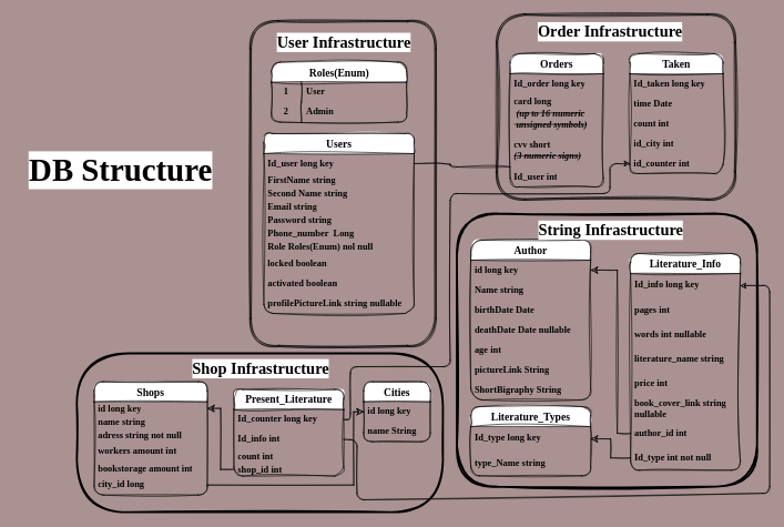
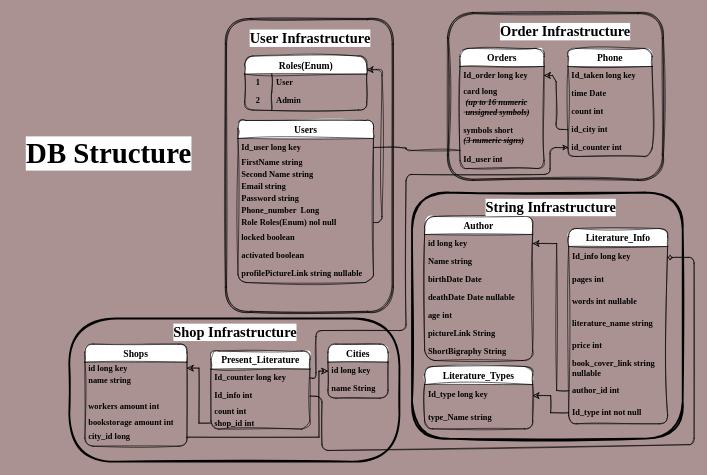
- <mxCell id="40" value="Order Infrastructure" style="text;strokeColor=none;fillColor=none;fontSize=24;fontStyle=1;verticalAlign=middle;align=center;fontFamily=Architects Daughter;fontSource=https%3A%2F%2Ffonts.googleapis.com%2Fcss%3Ffamily%3DArchitects%2BDaughter;fontColor=#000000;rounded=1;sketch=1;curveFitting=1;jiggle=2;html=1;labelBackgroundColor=#FFFFFF;" parent="26" vertex="1"><mxGeometry x="50" y="7" width="241.05" height="40" as="geometry" /></mxCell>
+ <mxCell id="40" value="Order Infrastructure" style="text;strokeColor=none;fillColor=none;fontSize=24;fontStyle=1;verticalAlign=middle;align=center;fontFamily=Architects Daughter;fontSource=https%3A%2F%2Ffonts.googleapis.com%2Fcss%3Ffamily%3DArchitects%2BDaughter;fontColor=#000000;rounded=1;sketch=1;curveFitting=1;jiggle=2;html=1;labelBackgroundColor=#FFFFFF;" parent="26" vertex="1"><mxGeometry x="75" y="12" width="241.05" height="40" as="geometry" /></mxCell>
- <mxCell id="33" value="&lt;font style=&quot;font-size: 16px;&quot;&gt;Taken&lt;/font&gt;" style="swimlane;fontStyle=1;childLayout=stackLayout;horizontal=1;startSize=30;horizontalStack=0;resizeParent=1;resizeParentMax=0;resizeLast=0;collapsible=1;marginBottom=0;whiteSpace=wrap;strokeColor=default;fontFamily=Architects Daughter;fontSource=https%3A%2F%2Ffonts.googleapis.com%2Fcss%3Ffamily%3DArchitects%2BDaughter;fontColor=#000000;fillColor=#FFFFFF;rounded=1;sketch=1;curveFitting=1;jiggle=2;fontSize=14;html=1;labelBackgroundColor=none;" parent="26" vertex="1"><mxGeometry x="201" y="60" width="140" height="180" as="geometry" /></mxCell>
+ <mxCell id="33" value="&lt;font style=&quot;font-size: 16px;&quot;&gt;Phone&lt;/font&gt;" style="swimlane;fontStyle=1;childLayout=stackLayout;horizontal=1;startSize=30;horizontalStack=0;resizeParent=1;resizeParentMax=0;resizeLast=0;collapsible=1;marginBottom=0;whiteSpace=wrap;strokeColor=default;fontFamily=Architects Daughter;fontSource=https%3A%2F%2Ffonts.googleapis.com%2Fcss%3Ffamily%3DArchitects%2BDaughter;fontColor=#000000;fillColor=#FFFFFF;rounded=1;sketch=1;curveFitting=1;jiggle=2;fontSize=14;html=1;labelBackgroundColor=none;" parent="26" vertex="1"><mxGeometry x="201" y="60" width="140" height="180" as="geometry" /></mxCell>
+ <mxCell id="39" value="" style="edgeStyle=elbowEdgeStyle;elbow=horizontal;endArrow=classic;curved=0;rounded=1;endSize=8;startSize=8;entryX=1;entryY=0.5;entryDx=0;entryDy=0;exitX=0;exitY=0.5;exitDx=0;exitDy=0;fontFamily=Architects Daughter;fontSource=https%3A%2F%2Ffonts.googleapis.com%2Fcss%3Ffamily%3DArchitects%2BDaughter;fontColor=#000000;sketch=1;curveFitting=1;jiggle=2;fontStyle=1;fontSize=14;html=1;labelBackgroundColor=none;" parent="26" source="37" target="29" edge="1"><mxGeometry width="50" height="50" relative="1" as="geometry"><mxPoint x="631" y="990" as="sourcePoint" /><mxPoint x="851" y="720" as="targetPoint" /><Array as="points" /></mxGeometry></mxCell>
- <mxCell id="31" value="cvv short&lt;br&gt;&lt;i&gt;&lt;strike&gt;(3 numeric signs)&lt;/strike&gt;&lt;/i&gt;" style="text;strokeColor=none;fillColor=none;align=left;verticalAlign=middle;spacingLeft=4;spacingRight=4;overflow=hidden;points=[[0,0.5],[1,0.5]];portConstraint=eastwest;rotatable=0;whiteSpace=wrap;fontFamily=Architects Daughter;fontSource=https%3A%2F%2Ffonts.googleapis.com%2Fcss%3Ffamily%3DArchitects%2BDaughter;fontColor=#000000;rounded=1;sketch=1;curveFitting=1;jiggle=2;fontStyle=1;fontSize=14;html=1;labelBackgroundColor=none;" parent="28" vertex="1"><mxGeometry y="120" width="140" height="50" as="geometry" /></mxCell>
+ <mxCell id="31" value="symbols short&lt;br&gt;&lt;i&gt;&lt;strike&gt;(3 numeric signs)&lt;/strike&gt;&lt;/i&gt;" style="text;strokeColor=none;fillColor=none;align=left;verticalAlign=middle;spacingLeft=4;spacingRight=4;overflow=hidden;points=[[0,0.5],[1,0.5]];portConstraint=eastwest;rotatable=0;whiteSpace=wrap;fontFamily=Architects Daughter;fontSource=https%3A%2F%2Ffonts.googleapis.com%2Fcss%3Ffamily%3DArchitects%2BDaughter;fontColor=#000000;rounded=1;sketch=1;curveFitting=1;jiggle=2;fontStyle=1;fontSize=14;html=1;labelBackgroundColor=none;" parent="28" vertex="1"><mxGeometry y="120" width="140" height="50" as="geometry" /></mxCell>
+ <mxCell id="24" value="" style="edgeStyle=elbowEdgeStyle;elbow=horizontal;endArrow=classic;curved=0;rounded=1;endSize=8;startSize=8;exitX=1;exitY=0.5;exitDx=0;exitDy=0;entryX=1;entryY=0.25;entryDx=0;entryDy=0;fontFamily=Architects Daughter;fontSource=https%3A%2F%2Ffonts.googleapis.com%2Fcss%3Ffamily%3DArchitects%2BDaughter;fontColor=#000000;sketch=1;curveFitting=1;jiggle=2;fontStyle=1;fontSize=14;html=1;labelBackgroundColor=none;" parent="4" source="20" target="6" edge="1"><mxGeometry width="50" height="50" relative="1" as="geometry"><mxPoint x="760.355" y="492.69" as="sourcePoint" /><mxPoint x="816.806" y="442.69" as="targetPoint" /><Array as="points"><mxPoint x="261" y="232.69" /></Array></mxGeometry></mxCell>
- <mxCell id="86" style="edgeStyle=none;sketch=1;html=1;exitX=1;exitY=0.5;exitDx=0;exitDy=0;entryX=1;entryY=0.5;entryDx=0;entryDy=0;fontFamily=Architects Daughter;fontSource=https%3A%2F%2Ffonts.googleapis.com%2Fcss%3Ffamily%3DArchitects%2BDaughter;fontSize=16;fontColor=#000000;" parent="1" source="72" target="55" edge="1"><mxGeometry relative="1" as="geometry"><Array as="points"><mxPoint x="536" y="660" /><mxPoint x="536" y="750" /><mxPoint x="1156" y="740" /><mxPoint x="1156" y="428" /></Array></mxGeometry></mxCell>
+ <mxCell id="86" style="edgeStyle=none;sketch=1;html=1;exitX=1;exitY=0.5;exitDx=0;exitDy=0;entryX=1;entryY=0.5;entryDx=0;entryDy=0;fontFamily=Architects Daughter;fontSource=https%3A%2F%2Ffonts.googleapis.com%2Fcss%3Ffamily%3DArchitects%2BDaughter;fontSize=16;fontColor=#000000;endArrow=diamond;" parent="1" source="72" target="55" edge="1"><mxGeometry relative="1" as="geometry"><Array as="points"><mxPoint x="536" y="660" /><mxPoint x="536" y="750" /><mxPoint x="1156" y="740" /><mxPoint x="1156" y="428" /></Array></mxGeometry></mxCell>
- <mxCell id="78" value="adress string not null" style="text;strokeColor=none;fillColor=none;align=left;verticalAlign=middle;spacingLeft=4;spacingRight=4;overflow=hidden;points=[[0,0.5],[1,0.5]];portConstraint=eastwest;rotatable=0;whiteSpace=wrap;html=1;rounded=1;sketch=1;fontFamily=Architects Daughter;fontSource=https%3A%2F%2Ffonts.googleapis.com%2Fcss%3Ffamily%3DArchitects%2BDaughter;fontSize=14;fontColor=#000000;fontStyle=1;container=0;" parent="66" vertex="1"><mxGeometry x="26" y="112.69" width="170" height="20" as="geometry" /></mxCell>
